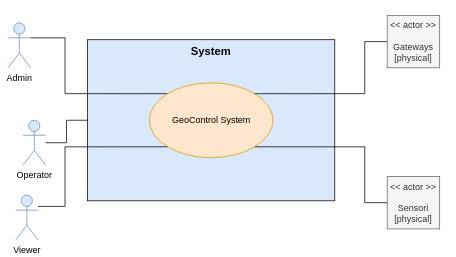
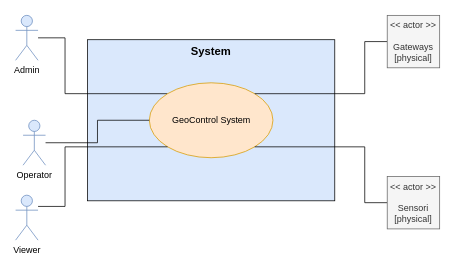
- <mxCell id="4" value="Admin" style="shape=umlActor;verticalLabelPosition=bottom;verticalAlign=top;html=1;outlineConnect=0;fillColor=#dae8fc;strokeColor=#6c8ebf;" vertex="1" parent="1"><mxGeometry x="10" y="30" width="30" height="60" as="geometry" /></mxCell>
+ <mxCell id="4" value="Admin" style="shape=umlActor;verticalLabelPosition=bottom;verticalAlign=top;html=1;outlineConnect=0;fillColor=#dae8fc;strokeColor=#6c8ebf;" vertex="1" parent="1"><mxGeometry x="20" y="20" width="30" height="60" as="geometry" /></mxCell>
- <mxCell id="6" style="edgeStyle=orthogonalEdgeStyle;rounded=0;orthogonalLoop=1;jettySize=auto;html=1;endArrow=none;startFill=0;" edge="1" parent="1" source="7" target="2"><mxGeometry relative="1" as="geometry" /></mxCell>
+ <mxCell id="6" style="edgeStyle=orthogonalEdgeStyle;rounded=0;orthogonalLoop=1;jettySize=auto;html=1;entryX=0;entryY=0.5;entryDx=0;entryDy=0;endArrow=none;startFill=0;" edge="1" parent="1" source="7" target="5"><mxGeometry relative="1" as="geometry" /></mxCell>
